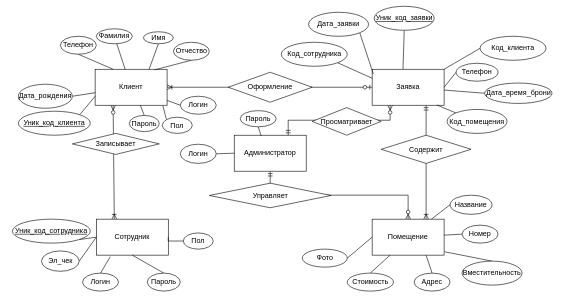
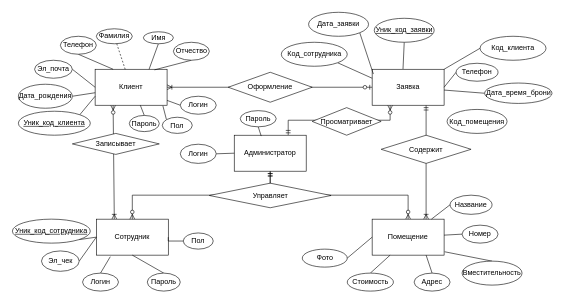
- <mxCell id="61" value="Уник_код_заявки" style="ellipse;whiteSpace=wrap;html=1;fontStyle=4" parent="1" vertex="1"><mxGeometry x="623.5" y="10" width="100" height="40" as="geometry" /></mxCell>
+ <mxCell id="61" value="Уник_код_заявки" style="ellipse;whiteSpace=wrap;html=1;fontStyle=4" parent="1" vertex="1"><mxGeometry x="623.5" y="30" width="100" height="40" as="geometry" /></mxCell>
- <mxCell id="18" value="" style="edgeStyle=none;rounded=0;orthogonalLoop=1;jettySize=auto;html=1;startArrow=none;startFill=0;endArrow=none;endFill=0;" parent="1" source="19" target="4" edge="1"><mxGeometry relative="1" as="geometry" /></mxCell>
+ <mxCell id="18" value="" style="edgeStyle=none;rounded=0;orthogonalLoop=1;jettySize=auto;html=1;startArrow=none;startFill=0;endArrow=none;endFill=0;dashed=1;" parent="1" source="19" target="4" edge="1"><mxGeometry relative="1" as="geometry" /></mxCell>
+ <mxCell id="47" value="Эл_почта" style="ellipse;whiteSpace=wrap;html=1;" parent="1" vertex="1"><mxGeometry x="57" y="100" width="63" height="30" as="geometry" /></mxCell>
+ <mxCell id="46" style="edgeStyle=none;rounded=0;orthogonalLoop=1;jettySize=auto;html=1;exitX=1;exitY=0.5;exitDx=0;exitDy=0;entryX=0;entryY=0.5;entryDx=0;entryDy=0;startArrow=none;startFill=0;endArrow=none;endFill=0;" parent="1" source="47" target="4" edge="1"><mxGeometry relative="1" as="geometry" /></mxCell>
- <mxCell id="34" style="edgeStyle=none;rounded=0;orthogonalLoop=1;jettySize=auto;html=1;exitX=0;exitY=0;exitDx=0;exitDy=0;entryX=0.9;entryY=0.994;entryDx=0;entryDy=0;entryPerimeter=0;startArrow=none;startFill=0;endArrow=none;endFill=0;" parent="1" source="35" target="12" edge="1"><mxGeometry relative="1" as="geometry" /></mxCell>
+ <mxCell id="7" style="edgeStyle=orthogonalEdgeStyle;rounded=0;orthogonalLoop=1;jettySize=auto;html=1;exitX=0.5;exitY=1;exitDx=0;exitDy=0;entryX=0.5;entryY=0;entryDx=0;entryDy=0;startArrow=ERmandOne;startFill=0;endArrow=ERzeroToMany;endFill=1;" parent="1" source="9" target="5" edge="1"><mxGeometry relative="1" as="geometry" /></mxCell>
